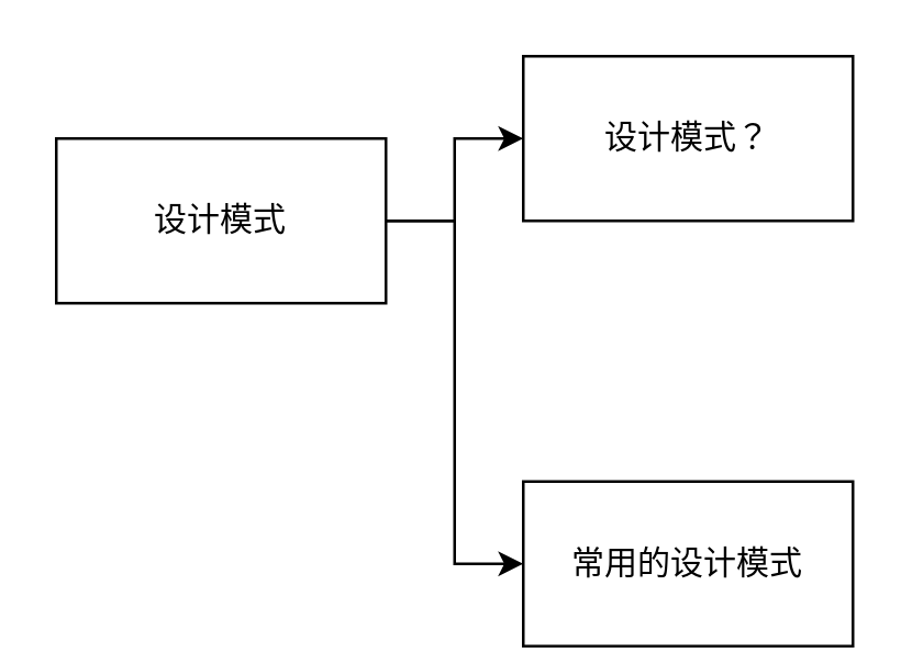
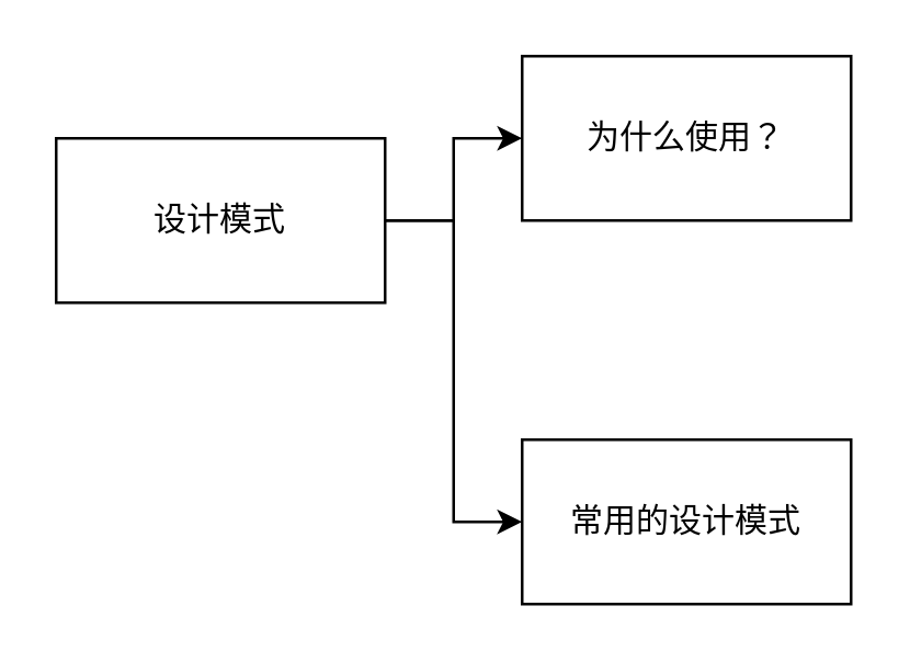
- <mxCell id="5" value="设计模式？" style="rounded=0;whiteSpace=wrap;html=1;" vertex="1" parent="1"><mxGeometry x="190" y="20" width="120" height="60" as="geometry" /></mxCell>
+ <mxCell id="5" value="为什么使用？" style="rounded=0;whiteSpace=wrap;html=1;" vertex="1" parent="1"><mxGeometry x="190" y="20" width="120" height="60" as="geometry" /></mxCell>
- <mxCell id="6" value="常用的设计模式" style="rounded=0;whiteSpace=wrap;html=1;" vertex="1" parent="1"><mxGeometry x="190" y="175" width="120" height="60" as="geometry" /></mxCell>
+ <mxCell id="6" value="常用的设计模式" style="rounded=0;whiteSpace=wrap;html=1;" vertex="1" parent="1"><mxGeometry x="190" y="160" width="120" height="60" as="geometry" /></mxCell>
